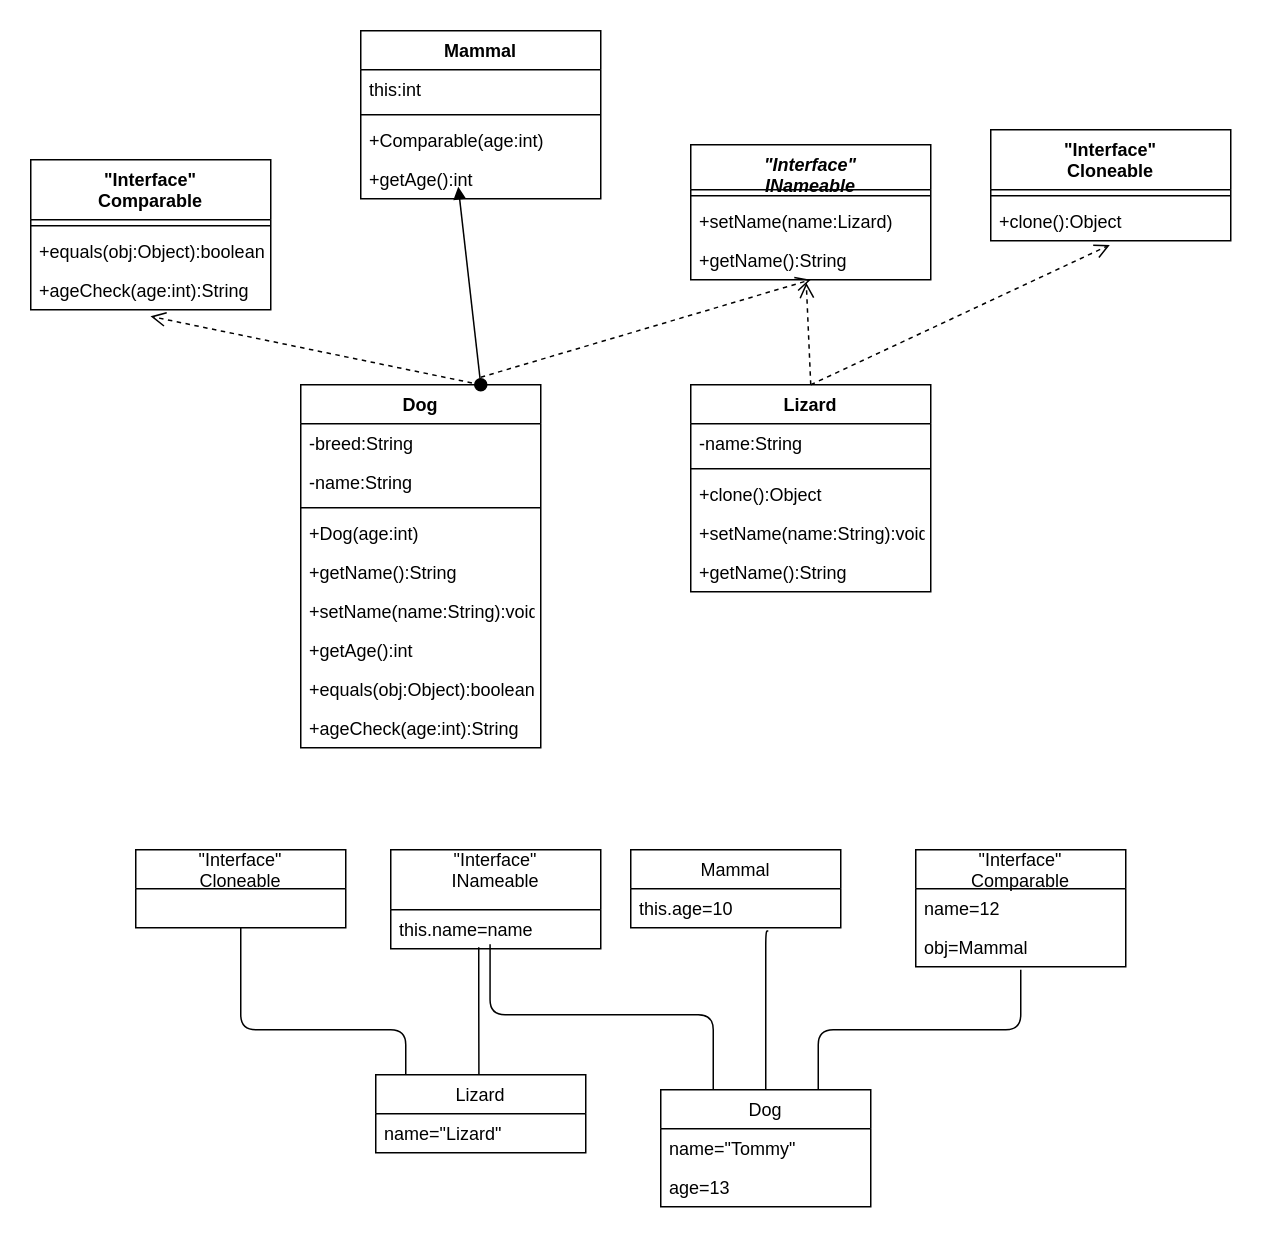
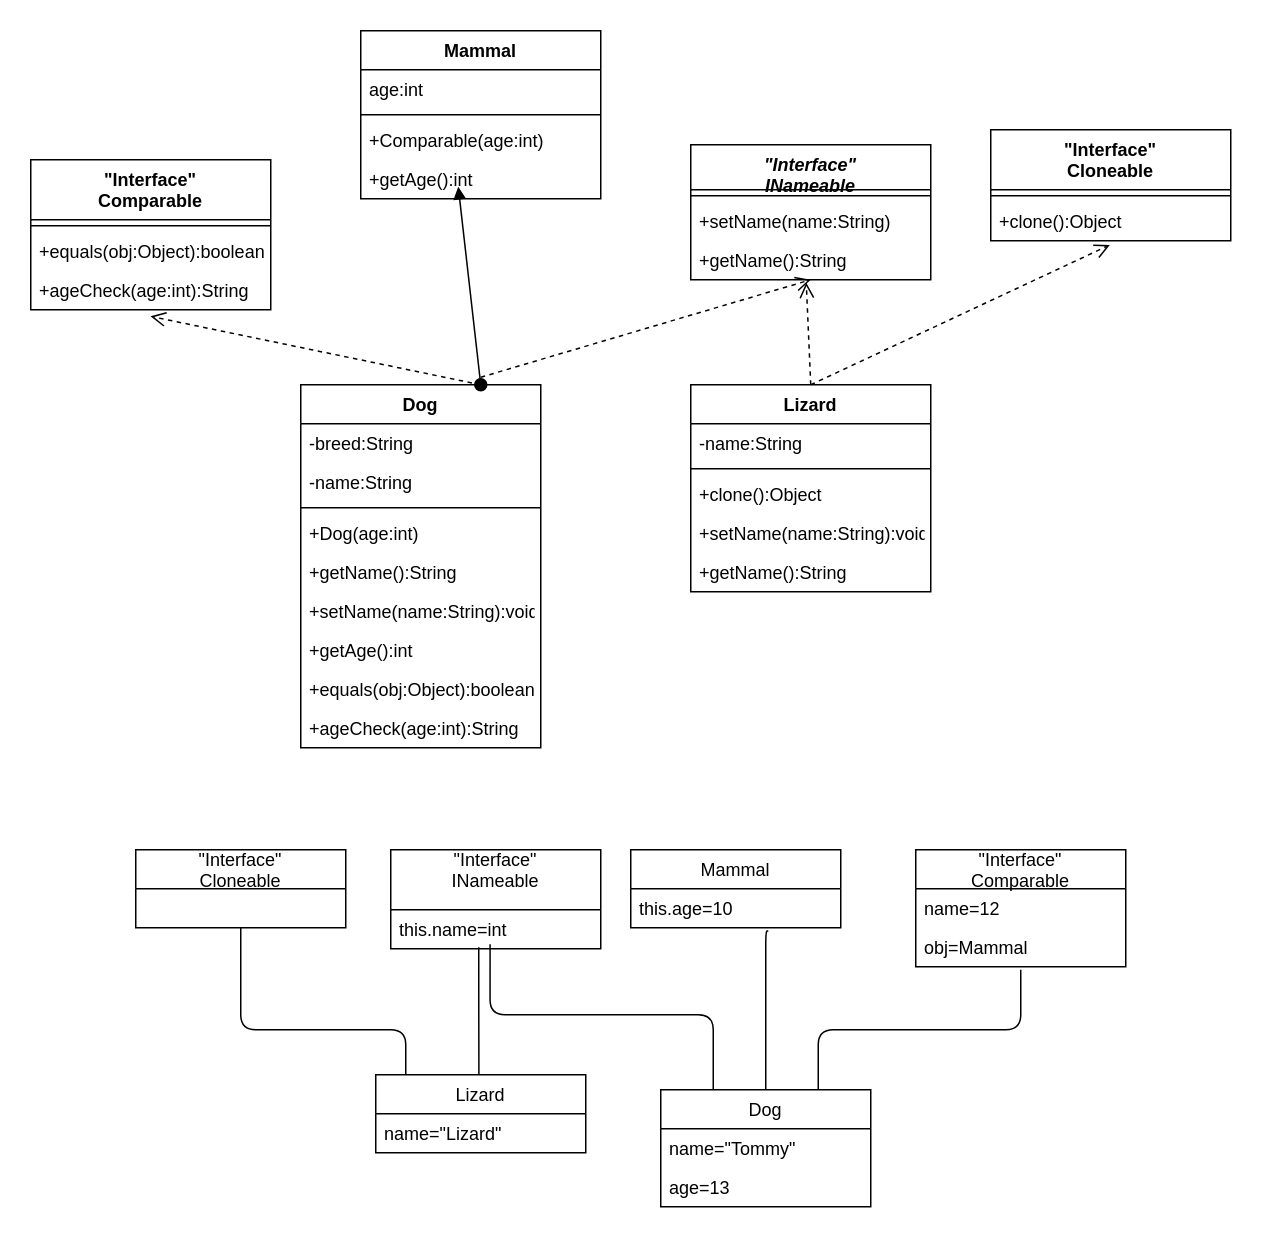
- <mxCell id="35" value="this:int" style="text;strokeColor=none;fillColor=none;align=left;verticalAlign=top;spacingLeft=4;spacingRight=4;overflow=hidden;rotatable=0;points=[[0,0.5],[1,0.5]];portConstraint=eastwest;" vertex="1" parent="34"><mxGeometry y="26" width="160" height="26" as="geometry" /></mxCell>
+ <mxCell id="35" value="age:int" style="text;strokeColor=none;fillColor=none;align=left;verticalAlign=top;spacingLeft=4;spacingRight=4;overflow=hidden;rotatable=0;points=[[0,0.5],[1,0.5]];portConstraint=eastwest;" vertex="1" parent="34"><mxGeometry y="26" width="160" height="26" as="geometry" /></mxCell>
- <mxCell id="4" value="+setName(name:Lizard)" style="text;strokeColor=none;fillColor=none;align=left;verticalAlign=top;spacingLeft=4;spacingRight=4;overflow=hidden;rotatable=0;points=[[0,0.5],[1,0.5]];portConstraint=eastwest;" parent="2" vertex="1"><mxGeometry y="38" width="160" height="26" as="geometry" /></mxCell>
+ <mxCell id="4" value="+setName(name:String)" style="text;strokeColor=none;fillColor=none;align=left;verticalAlign=top;spacingLeft=4;spacingRight=4;overflow=hidden;rotatable=0;points=[[0,0.5],[1,0.5]];portConstraint=eastwest;" parent="2" vertex="1"><mxGeometry y="38" width="160" height="26" as="geometry" /></mxCell>
- <mxCell id="50" value="this.name=name" style="text;strokeColor=none;fillColor=none;align=left;verticalAlign=top;spacingLeft=4;spacingRight=4;overflow=hidden;rotatable=0;points=[[0,0.5],[1,0.5]];portConstraint=eastwest;" vertex="1" parent="49"><mxGeometry y="40" width="140" height="26" as="geometry" /></mxCell>
+ <mxCell id="50" value="this.name=int" style="text;strokeColor=none;fillColor=none;align=left;verticalAlign=top;spacingLeft=4;spacingRight=4;overflow=hidden;rotatable=0;points=[[0,0.5],[1,0.5]];portConstraint=eastwest;" vertex="1" parent="49"><mxGeometry y="40" width="140" height="26" as="geometry" /></mxCell>
